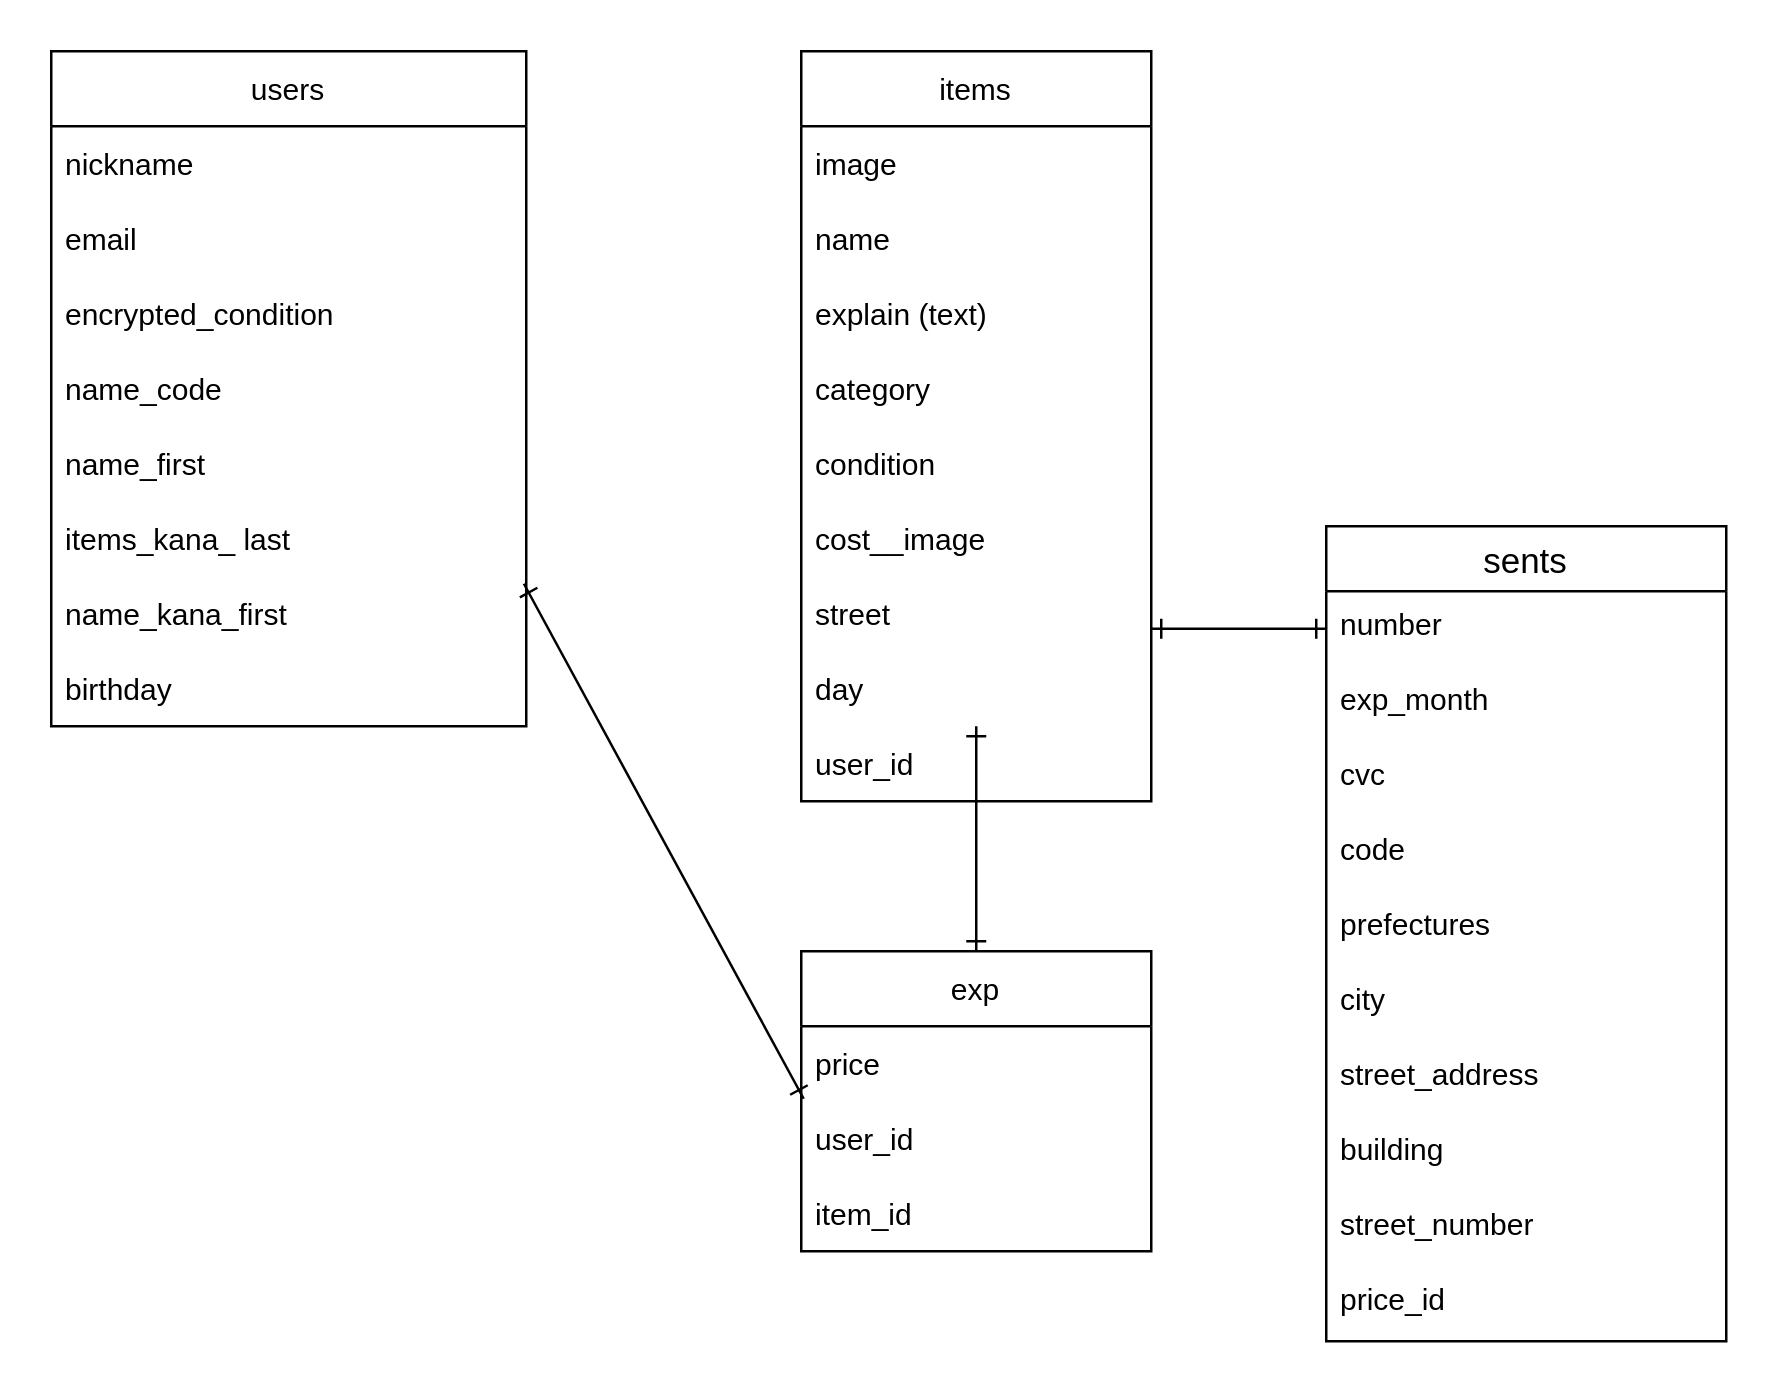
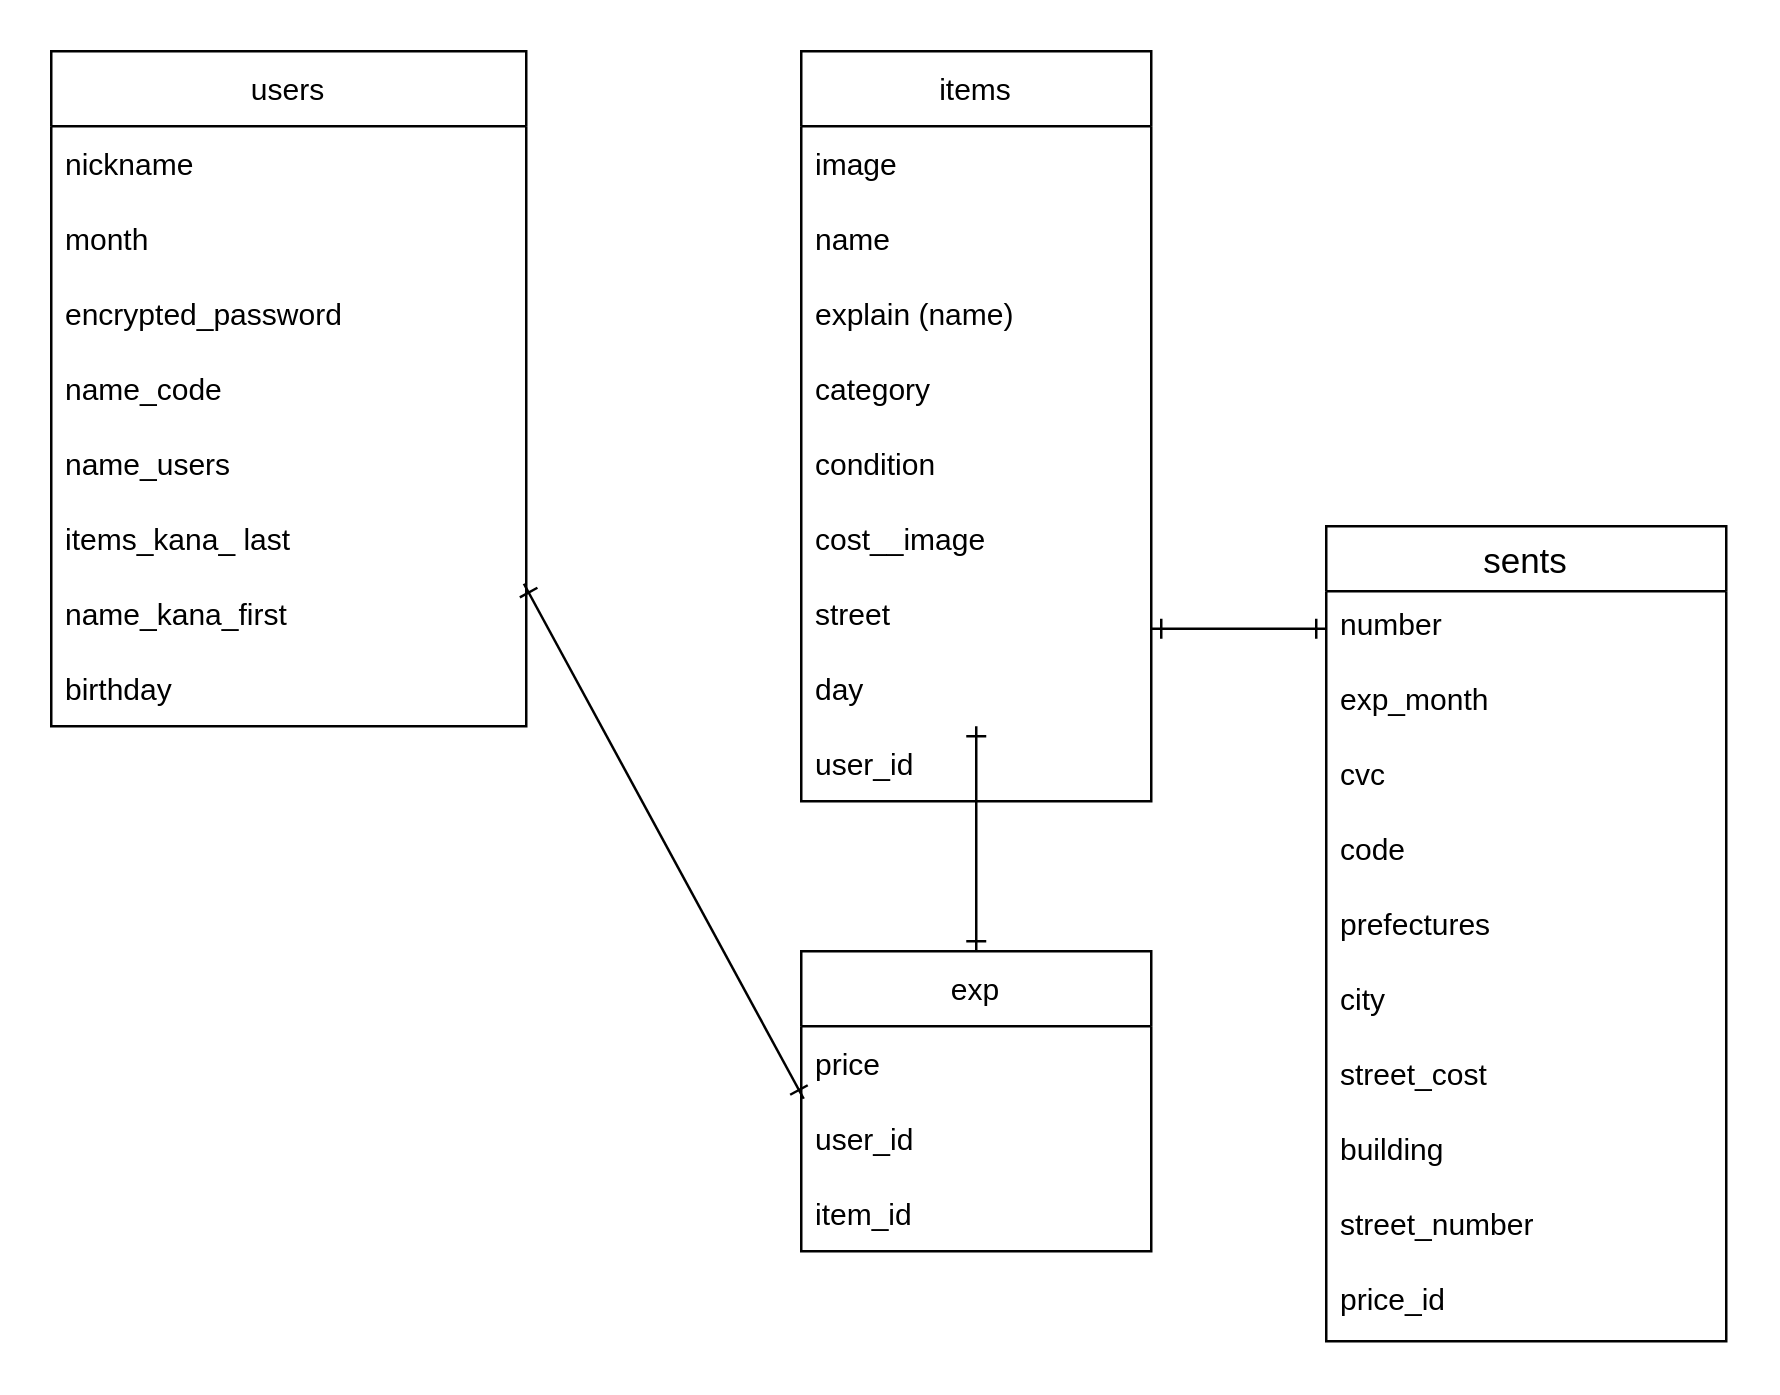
- <mxCell id="18" value="email" style="text;strokeColor=none;fillColor=none;align=left;verticalAlign=middle;spacingLeft=4;spacingRight=4;overflow=hidden;points=[[0,0.5],[1,0.5]];portConstraint=eastwest;rotatable=0;" parent="16" vertex="1"><mxGeometry y="60" width="190" height="30" as="geometry" /></mxCell>
+ <mxCell id="18" value="month" style="text;strokeColor=none;fillColor=none;align=left;verticalAlign=middle;spacingLeft=4;spacingRight=4;overflow=hidden;points=[[0,0.5],[1,0.5]];portConstraint=eastwest;rotatable=0;" parent="16" vertex="1"><mxGeometry y="60" width="190" height="30" as="geometry" /></mxCell>
- <mxCell id="19" value="encrypted_condition" style="text;strokeColor=none;fillColor=none;align=left;verticalAlign=middle;spacingLeft=4;spacingRight=4;overflow=hidden;points=[[0,0.5],[1,0.5]];portConstraint=eastwest;rotatable=0;" parent="16" vertex="1"><mxGeometry y="90" width="190" height="30" as="geometry" /></mxCell>
+ <mxCell id="19" value="encrypted_password" style="text;strokeColor=none;fillColor=none;align=left;verticalAlign=middle;spacingLeft=4;spacingRight=4;overflow=hidden;points=[[0,0.5],[1,0.5]];portConstraint=eastwest;rotatable=0;" parent="16" vertex="1"><mxGeometry y="90" width="190" height="30" as="geometry" /></mxCell>
- <mxCell id="5" value="explain (text)" style="text;strokeColor=none;fillColor=none;align=left;verticalAlign=middle;spacingLeft=4;spacingRight=4;overflow=hidden;points=[[0,0.5],[1,0.5]];portConstraint=eastwest;rotatable=0;" parent="2" vertex="1"><mxGeometry y="90" width="140" height="30" as="geometry" /></mxCell>
+ <mxCell id="5" value="explain (name)" style="text;strokeColor=none;fillColor=none;align=left;verticalAlign=middle;spacingLeft=4;spacingRight=4;overflow=hidden;points=[[0,0.5],[1,0.5]];portConstraint=eastwest;rotatable=0;" parent="2" vertex="1"><mxGeometry y="90" width="140" height="30" as="geometry" /></mxCell>
- <mxCell id="21" value="name_first " style="text;strokeColor=none;fillColor=none;align=left;verticalAlign=middle;spacingLeft=4;spacingRight=4;overflow=hidden;points=[[0,0.5],[1,0.5]];portConstraint=eastwest;rotatable=0;" parent="16" vertex="1"><mxGeometry y="150" width="190" height="30" as="geometry" /></mxCell>
+ <mxCell id="21" value="name_users " style="text;strokeColor=none;fillColor=none;align=left;verticalAlign=middle;spacingLeft=4;spacingRight=4;overflow=hidden;points=[[0,0.5],[1,0.5]];portConstraint=eastwest;rotatable=0;" parent="16" vertex="1"><mxGeometry y="150" width="190" height="30" as="geometry" /></mxCell>
- <mxCell id="34" value="street_address" style="text;strokeColor=none;fillColor=none;spacingLeft=4;spacingRight=4;overflow=hidden;rotatable=0;points=[[0,0.5],[1,0.5]];portConstraint=eastwest;fontSize=12;" vertex="1" parent="27"><mxGeometry y="206" width="160" height="30" as="geometry" /></mxCell>
+ <mxCell id="34" value="street_cost" style="text;strokeColor=none;fillColor=none;spacingLeft=4;spacingRight=4;overflow=hidden;rotatable=0;points=[[0,0.5],[1,0.5]];portConstraint=eastwest;fontSize=12;" vertex="1" parent="27"><mxGeometry y="206" width="160" height="30" as="geometry" /></mxCell>
